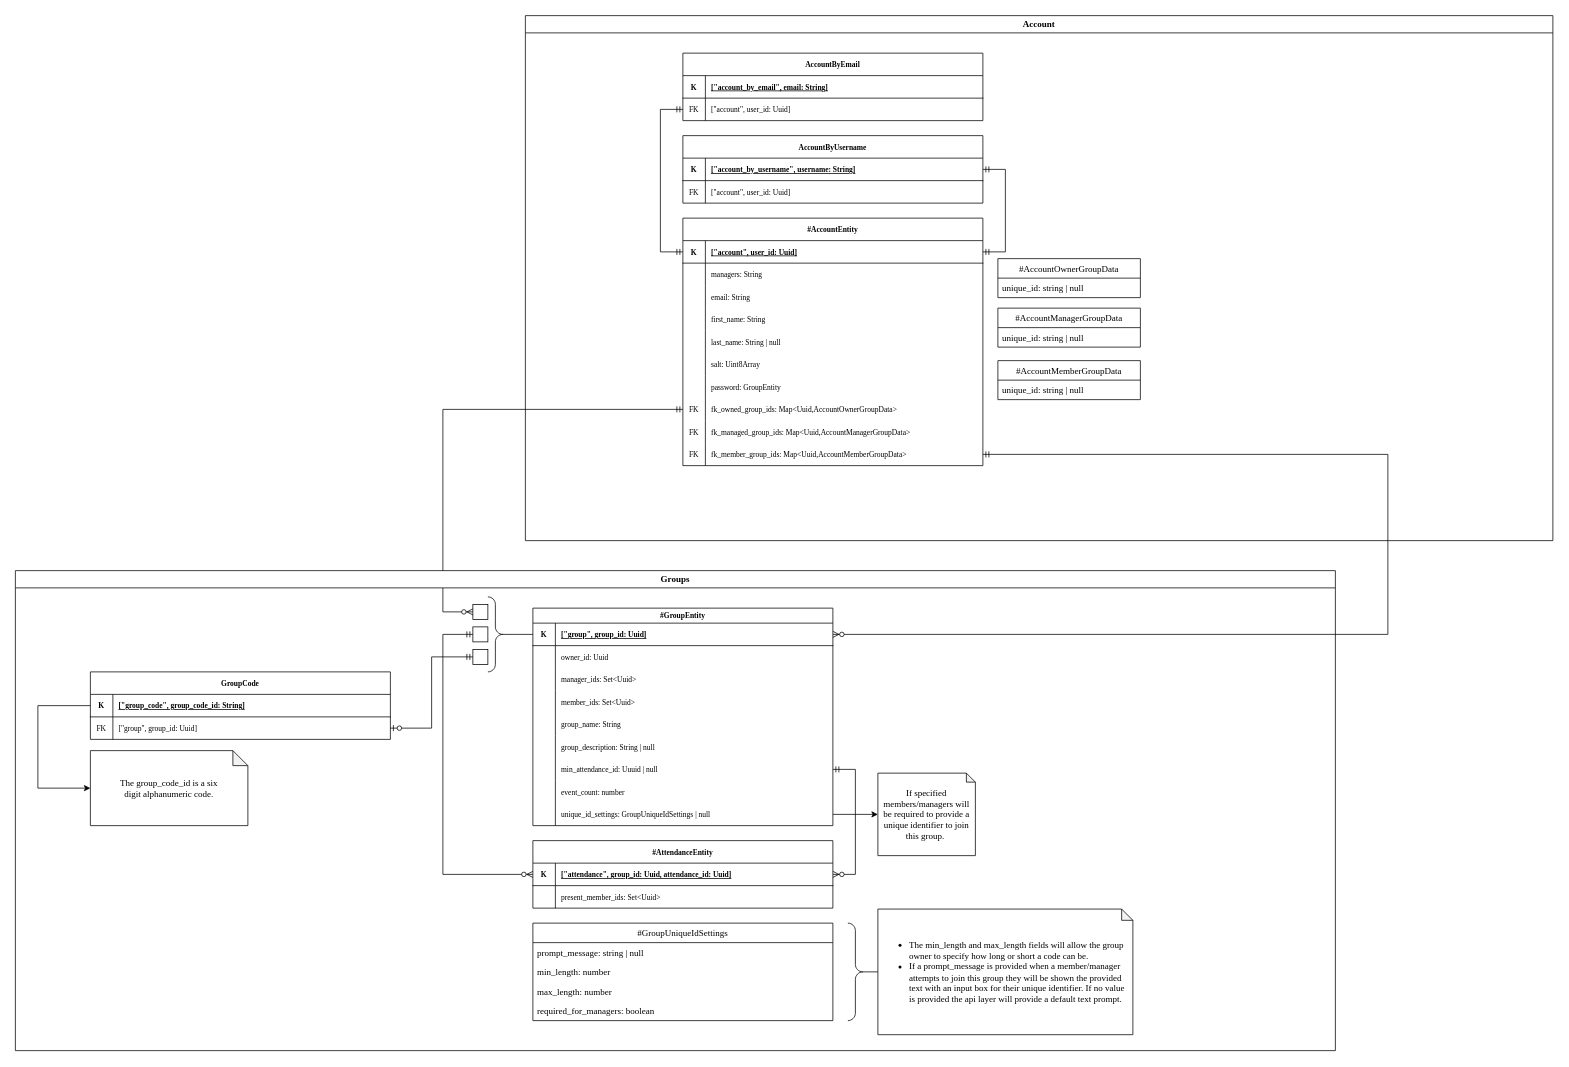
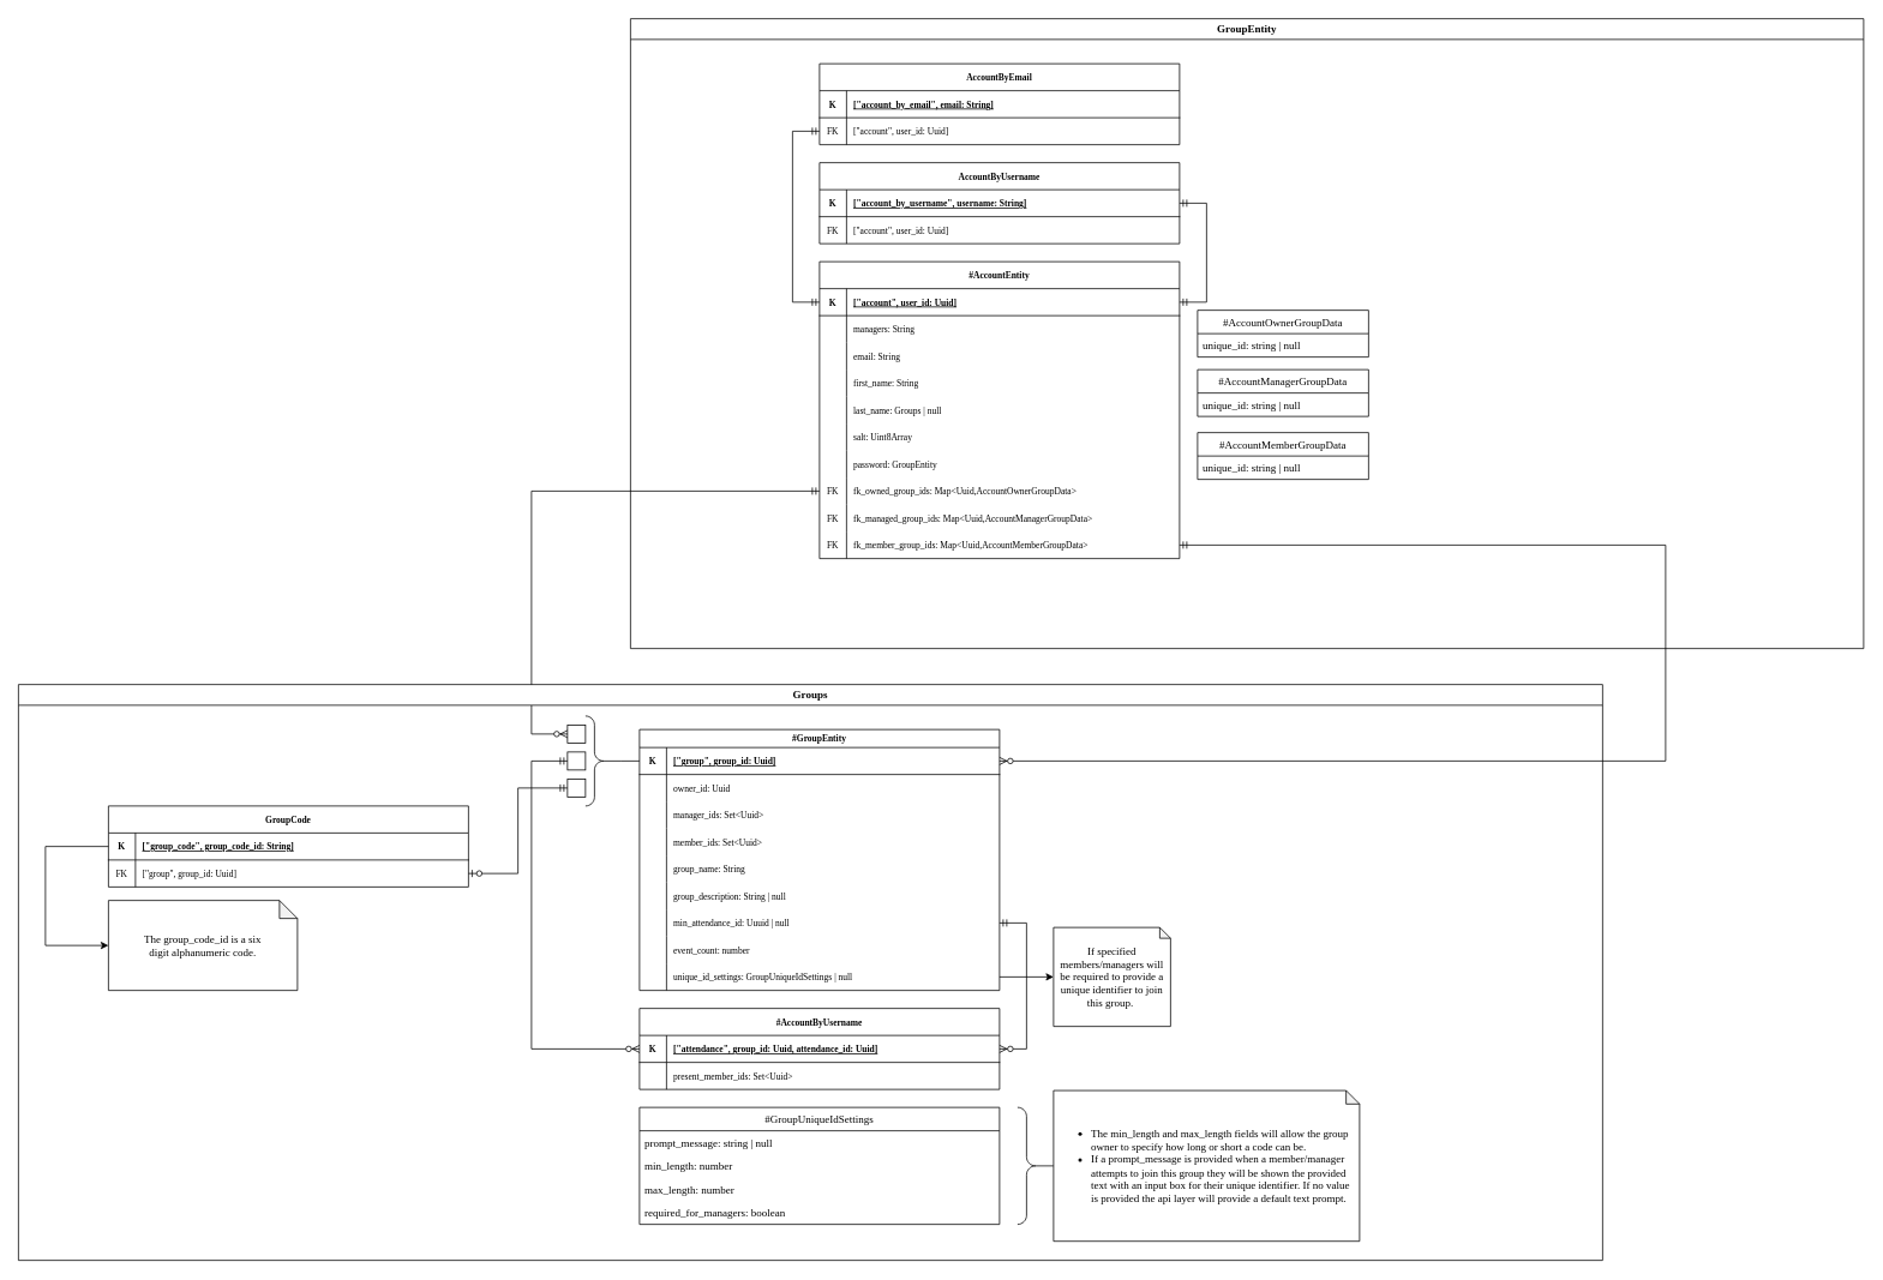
- <mxCell id="3" value="&lt;font data-font-src=&quot;https://fonts.googleapis.com/css?family=Space+Mono&quot; face=&quot;Space Mono&quot;&gt;Account&lt;/font&gt;" style="swimlane;whiteSpace=wrap;html=1;swimlaneFillColor=none;fillColor=default;rounded=0;labelBorderColor=none;" parent="1" vertex="1"><mxGeometry x="700" y="20" width="1370" height="700" as="geometry"><mxRectangle x="20" y="10" width="90" height="30" as="alternateBounds" /></mxGeometry></mxCell>
+ <mxCell id="3" value="&lt;font data-font-src=&quot;https://fonts.googleapis.com/css?family=Space+Mono&quot; face=&quot;Space Mono&quot;&gt;GroupEntity&lt;/font&gt;" style="swimlane;whiteSpace=wrap;html=1;swimlaneFillColor=none;fillColor=default;rounded=0;labelBorderColor=none;" parent="1" vertex="1"><mxGeometry x="700" y="20" width="1370" height="700" as="geometry"><mxRectangle x="20" y="10" width="90" height="30" as="alternateBounds" /></mxGeometry></mxCell>
- <mxCell id="33" value="last_name: String | null" style="shape=partialRectangle;connectable=0;top=0;left=0;bottom=0;right=0;align=left;spacingLeft=6;overflow=hidden;fontFamily=Space Mono;fontSource=https%3A%2F%2Ffonts.googleapis.com%2Fcss%3Ffamily%3DSpace%2BMono;fontSize=10;fillColor=none;" parent="31" vertex="1"><mxGeometry x="30" width="370" height="30" as="geometry"><mxRectangle width="370" height="30" as="alternateBounds" /></mxGeometry></mxCell>
+ <mxCell id="33" value="last_name: Groups | null" style="shape=partialRectangle;connectable=0;top=0;left=0;bottom=0;right=0;align=left;spacingLeft=6;overflow=hidden;fontFamily=Space Mono;fontSource=https%3A%2F%2Ffonts.googleapis.com%2Fcss%3Ffamily%3DSpace%2BMono;fontSize=10;fillColor=none;" parent="31" vertex="1"><mxGeometry x="30" width="370" height="30" as="geometry"><mxRectangle width="370" height="30" as="alternateBounds" /></mxGeometry></mxCell>
- <mxCell id="94" value="#AttendanceEntity" style="shape=table;startSize=30;container=1;collapsible=1;childLayout=tableLayout;fixedRows=1;rowLines=0;fontStyle=1;align=center;resizeLast=1;fontFamily=Space Mono;fontSource=https%3A%2F%2Ffonts.googleapis.com%2Fcss%3Ffamily%3DSpace%2BMono;fontSize=10;fillColor=default;" parent="58" vertex="1"><mxGeometry x="690" y="360" width="400" height="90" as="geometry" /></mxCell>
+ <mxCell id="94" value="#AccountByUsername" style="shape=table;startSize=30;container=1;collapsible=1;childLayout=tableLayout;fixedRows=1;rowLines=0;fontStyle=1;align=center;resizeLast=1;fontFamily=Space Mono;fontSource=https%3A%2F%2Ffonts.googleapis.com%2Fcss%3Ffamily%3DSpace%2BMono;fontSize=10;fillColor=default;" parent="58" vertex="1"><mxGeometry x="690" y="360" width="400" height="90" as="geometry" /></mxCell>
